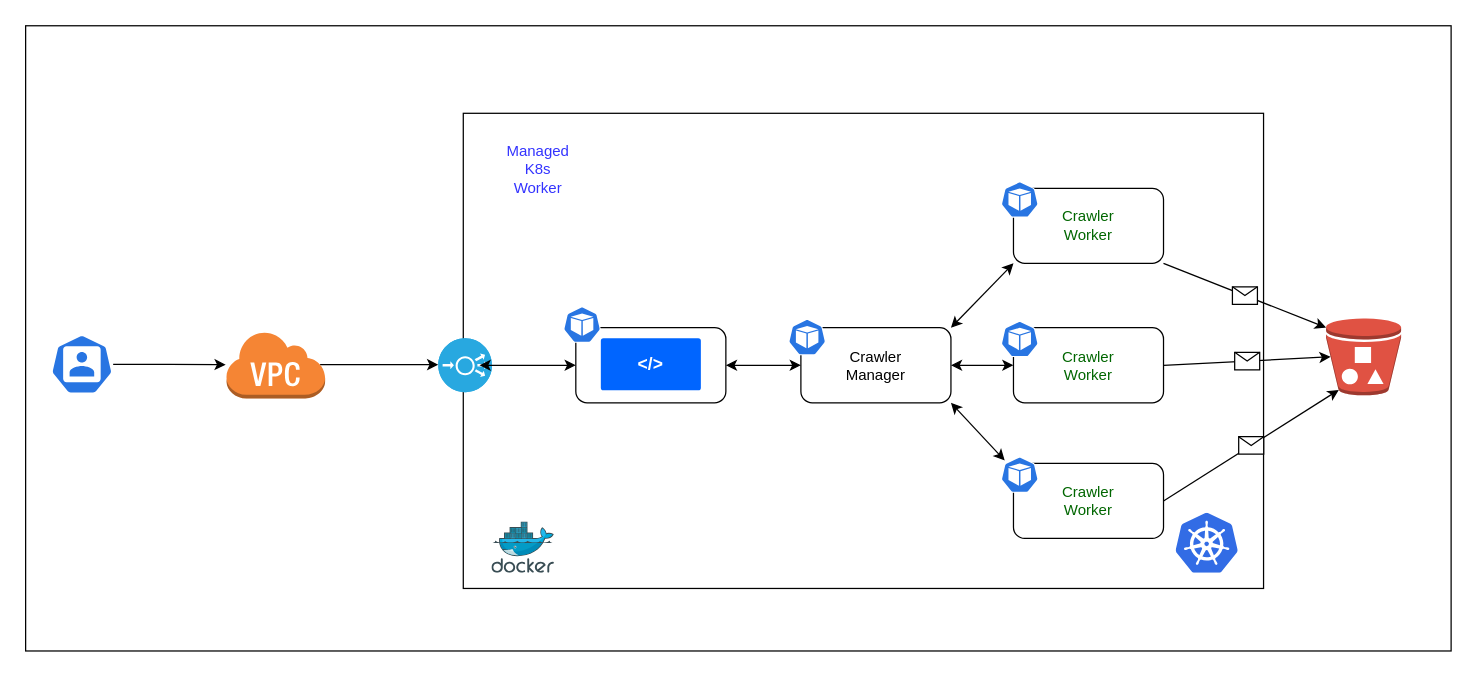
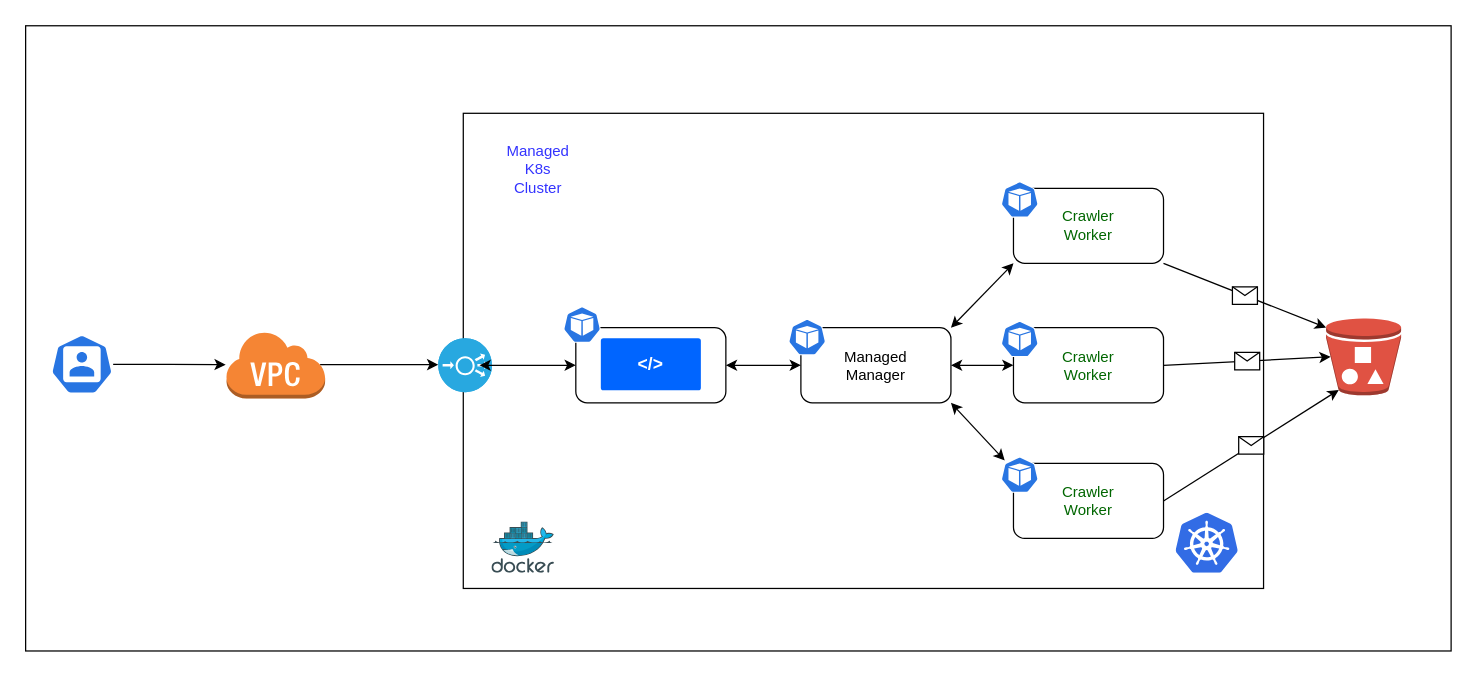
- <mxCell id="27" value="&lt;div&gt;&lt;font color=&quot;#3333FF&quot;&gt;Managed K8s&lt;/font&gt;&lt;/div&gt;&lt;div&gt;&lt;font color=&quot;#3333FF&quot;&gt;Worker&lt;br&gt;&lt;/font&gt;&lt;/div&gt;" style="text;html=1;strokeColor=none;fillColor=none;align=center;verticalAlign=middle;whiteSpace=wrap;rounded=0;fontColor=#006600;" vertex="1" parent="1"><mxGeometry x="400" y="120" width="60" height="30" as="geometry" /></mxCell>
+ <mxCell id="27" value="&lt;div&gt;&lt;font color=&quot;#3333FF&quot;&gt;Managed K8s&lt;/font&gt;&lt;/div&gt;&lt;div&gt;&lt;font color=&quot;#3333FF&quot;&gt;Cluster&lt;br&gt;&lt;/font&gt;&lt;/div&gt;" style="text;html=1;strokeColor=none;fillColor=none;align=center;verticalAlign=middle;whiteSpace=wrap;rounded=0;fontColor=#006600;" vertex="1" parent="1"><mxGeometry x="400" y="120" width="60" height="30" as="geometry" /></mxCell>
- <mxCell id="13" value="&lt;div&gt;Crawler&lt;/div&gt;&lt;div&gt;Manager&lt;br&gt;&lt;/div&gt;" style="rounded=1;whiteSpace=wrap;html=1;" vertex="1" parent="1"><mxGeometry x="640" y="261.5" width="120" height="60" as="geometry" /></mxCell>
+ <mxCell id="13" value="&lt;div&gt;Managed&lt;/div&gt;&lt;div&gt;Manager&lt;br&gt;&lt;/div&gt;" style="rounded=1;whiteSpace=wrap;html=1;" vertex="1" parent="1"><mxGeometry x="640" y="261.5" width="120" height="60" as="geometry" /></mxCell>
